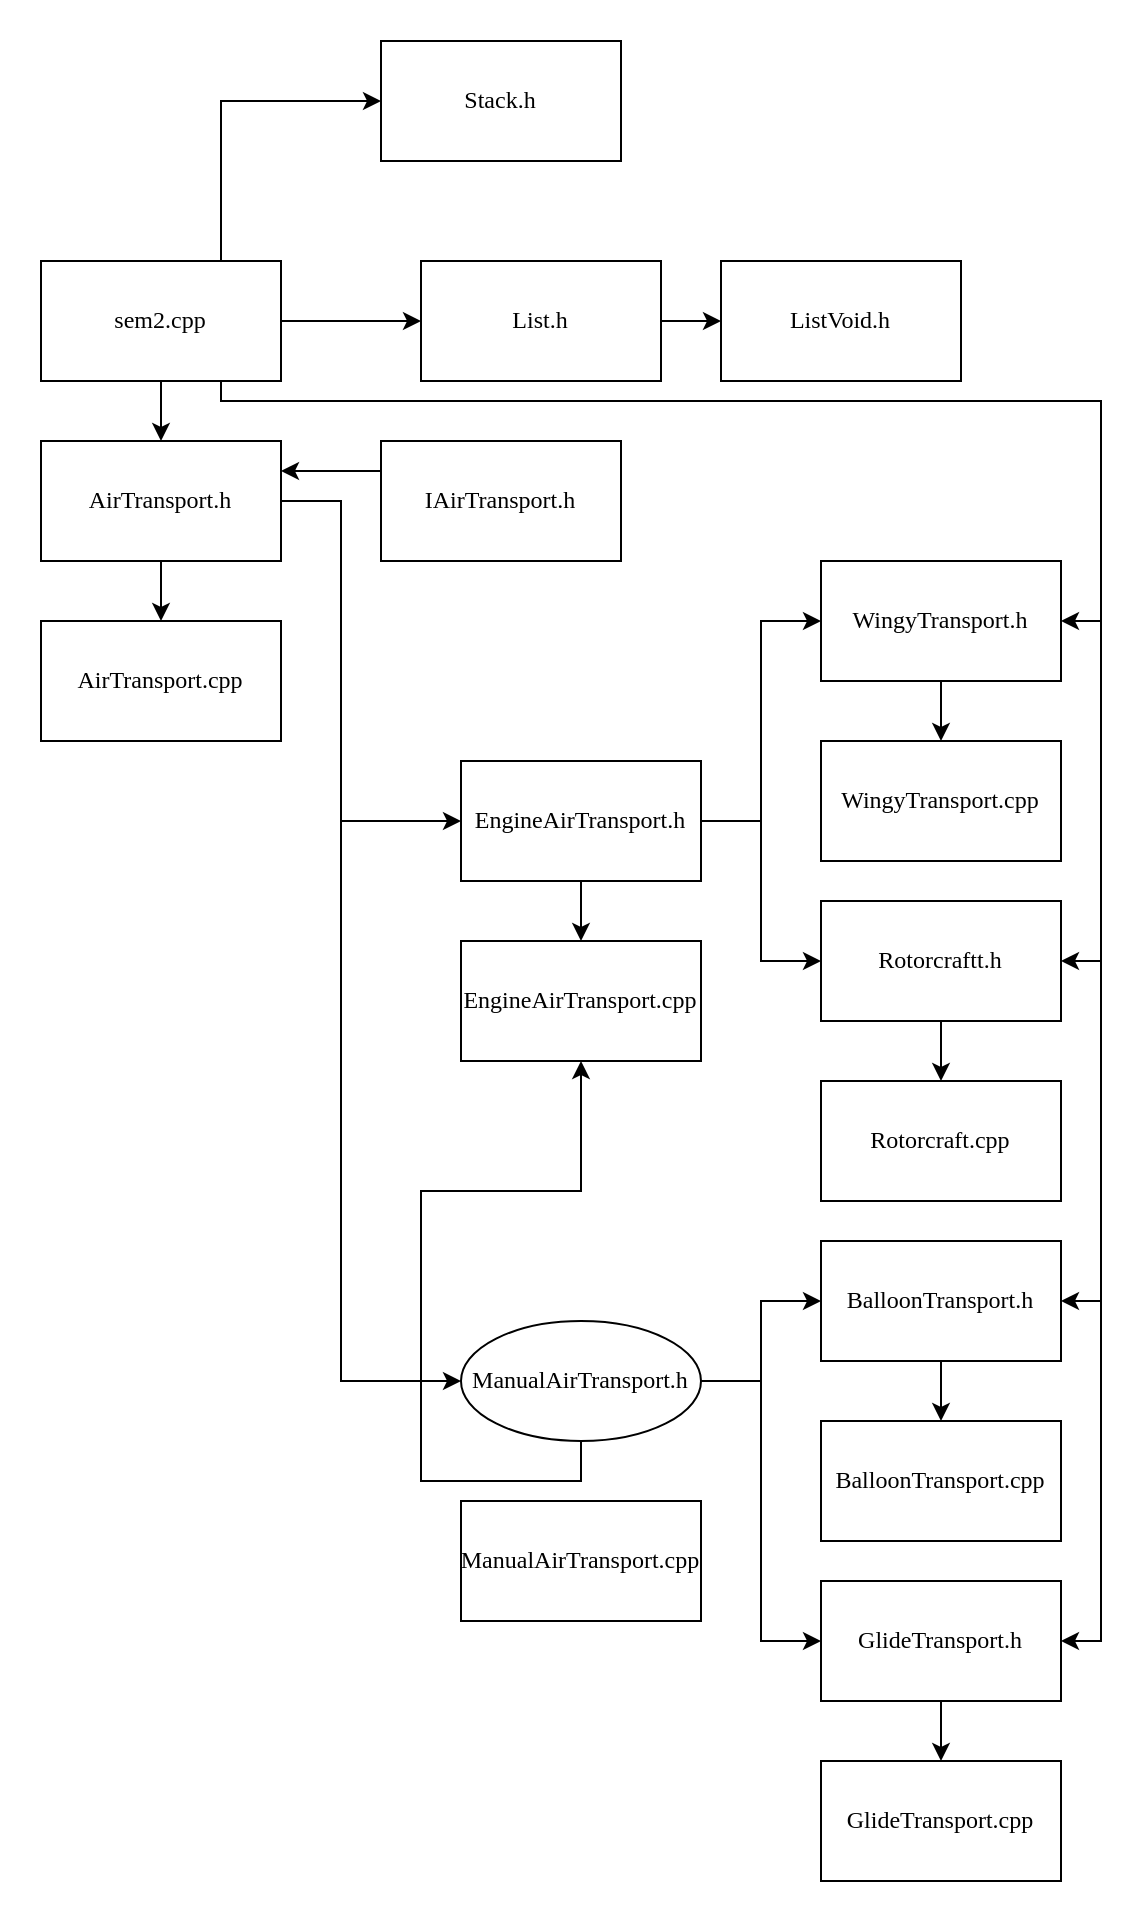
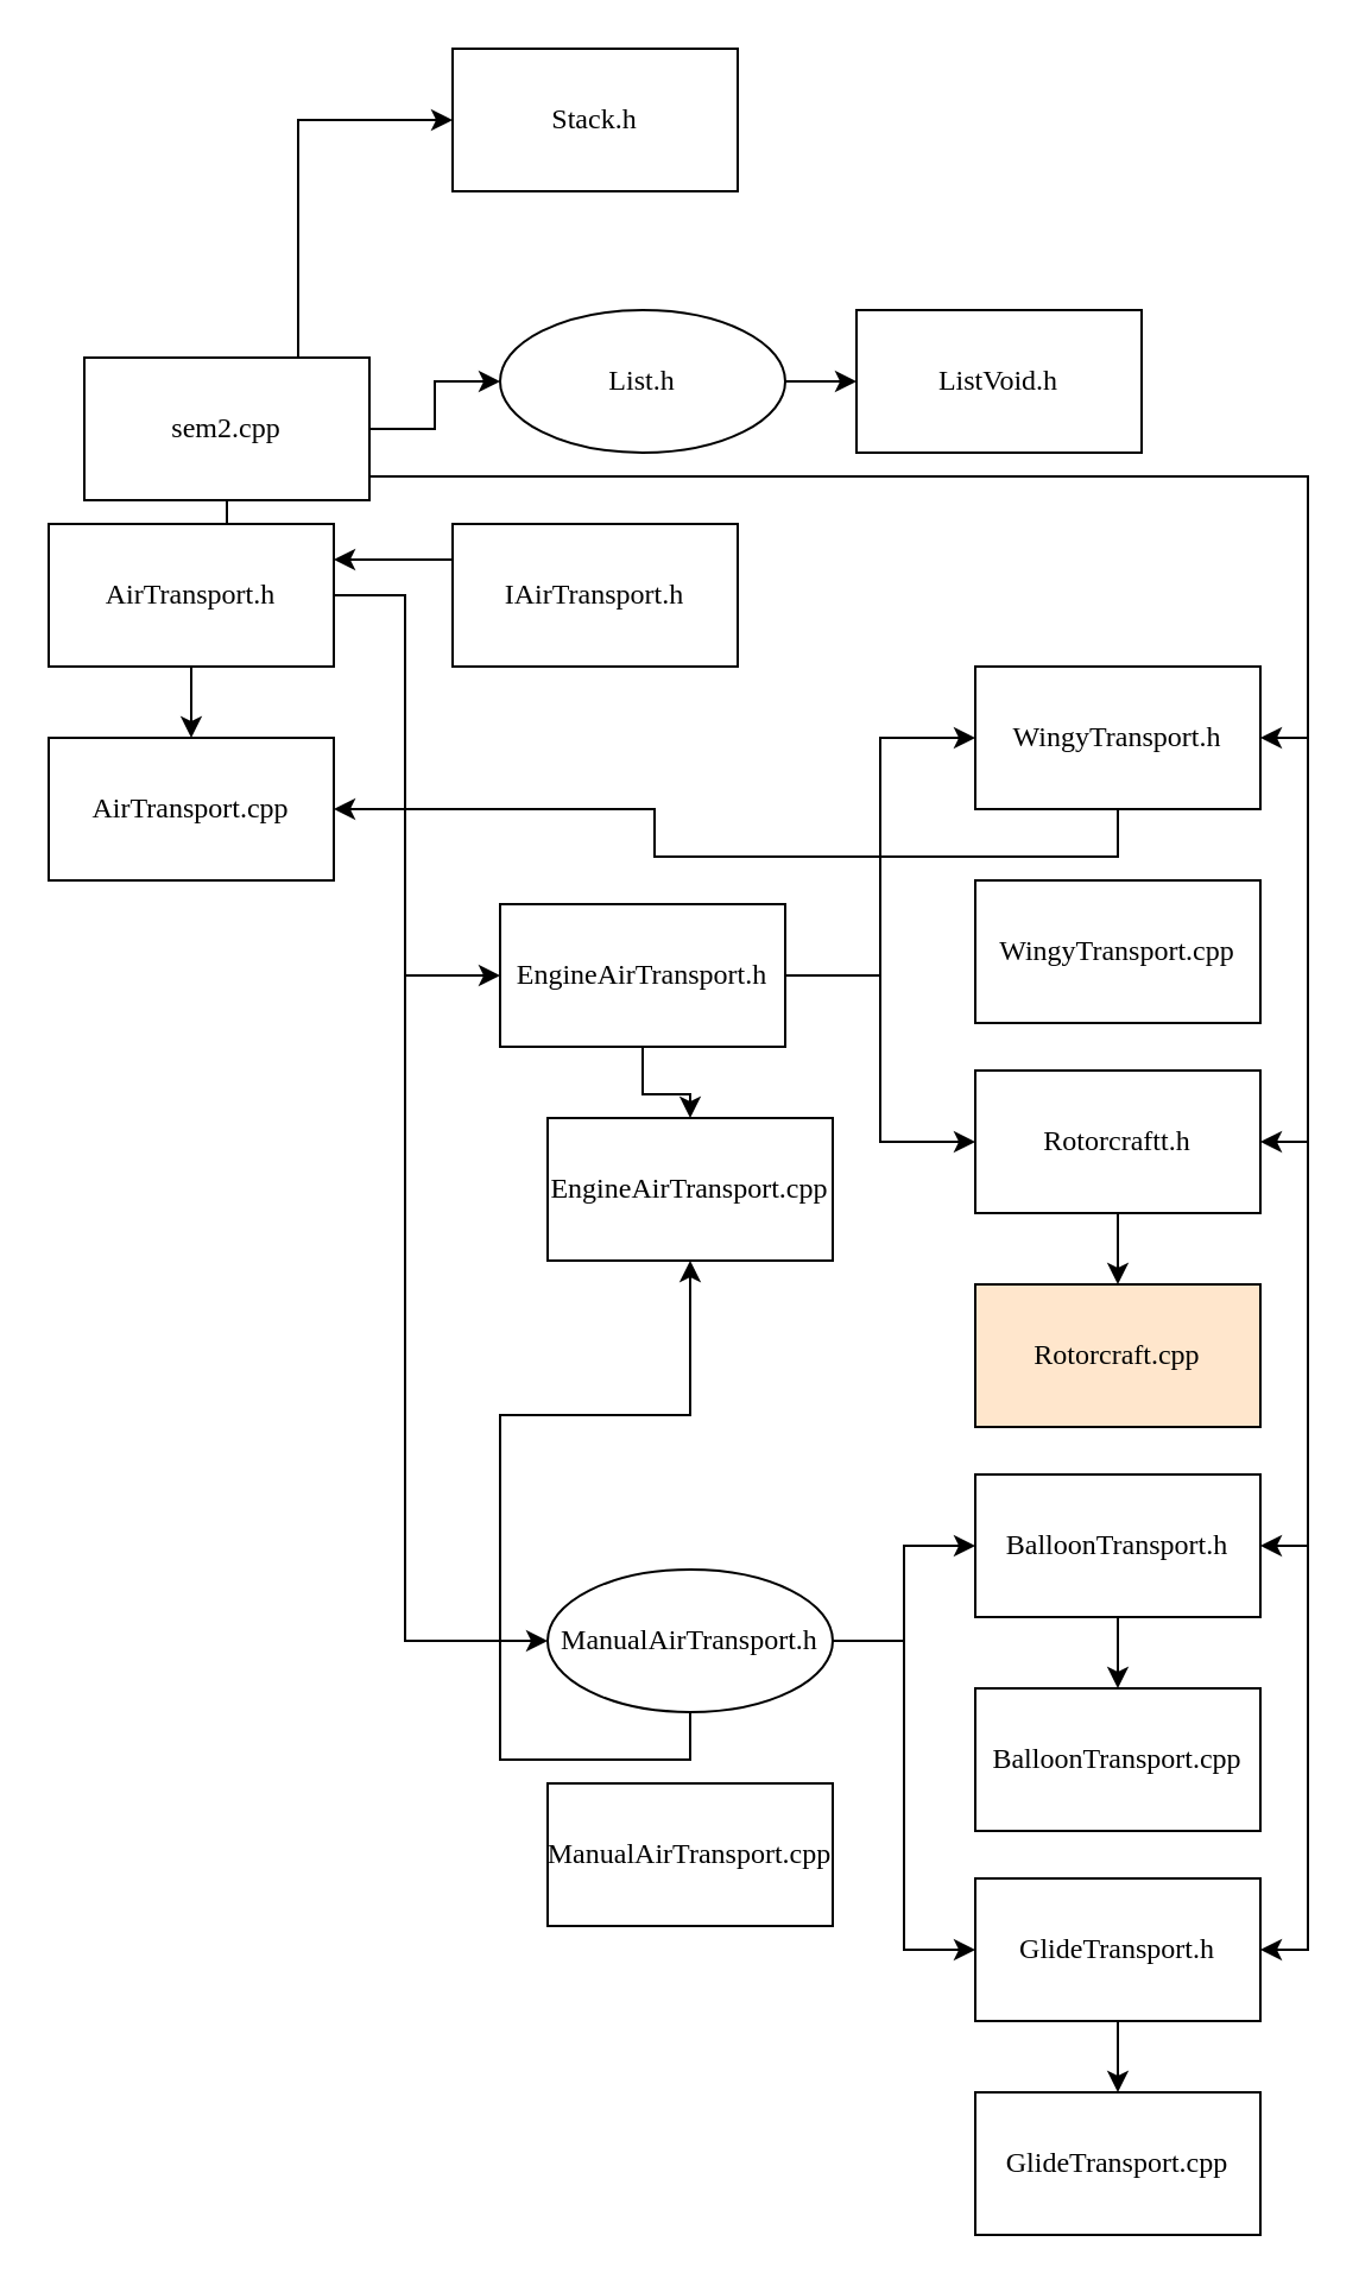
- <mxCell id="9" value="&lt;font style=&quot;font-size: 12px;&quot;&gt;sem2.cpp&lt;/font&gt;" style="rounded=0;whiteSpace=wrap;html=1;fontFamily=Times New Roman;fontSize=12;" parent="1" vertex="1"><mxGeometry x="20" y="130" width="120" height="60" as="geometry" /></mxCell>
+ <mxCell id="9" value="&lt;font style=&quot;font-size: 12px;&quot;&gt;sem2.cpp&lt;/font&gt;" style="rounded=0;whiteSpace=wrap;html=1;fontFamily=Times New Roman;fontSize=12;" parent="1" vertex="1"><mxGeometry x="35" y="150" width="120" height="60" as="geometry" /></mxCell>
- <mxCell id="40" value="&lt;font style=&quot;font-size: 12px;&quot;&gt;List.h&lt;/font&gt;" style="rounded=0;whiteSpace=wrap;html=1;fontFamily=Times New Roman;fontSize=12;" parent="1" vertex="1"><mxGeometry x="210" y="130" width="120" height="60" as="geometry" /></mxCell>
+ <mxCell id="40" value="&lt;font style=&quot;font-size: 12px;&quot;&gt;List.h&lt;/font&gt;" style="ellipse;whiteSpace=wrap;html=1;fontFamily=Times New Roman;fontSize=12;" parent="1" vertex="1"><mxGeometry x="210" y="130" width="120" height="60" as="geometry" /></mxCell>
- <mxCell id="27" style="edgeStyle=orthogonalEdgeStyle;rounded=0;orthogonalLoop=1;jettySize=auto;html=1;exitX=0.5;exitY=1;exitDx=0;exitDy=0;fontFamily=Times New Roman;fontSize=12;" parent="1" source="28" target="29" edge="1"><mxGeometry relative="1" as="geometry" /></mxCell>
+ <mxCell id="27" style="edgeStyle=orthogonalEdgeStyle;rounded=0;orthogonalLoop=1;jettySize=auto;html=1;exitX=0.5;exitY=1;exitDx=0;exitDy=0;fontFamily=Times New Roman;fontSize=12;" parent="1" source="28" target="14" edge="1"><mxGeometry relative="1" as="geometry" /></mxCell>
- <mxCell id="20" value="&lt;font style=&quot;font-size: 12px;&quot;&gt;EngineAirTransport.h&lt;/font&gt;" style="rounded=0;whiteSpace=wrap;html=1;fontFamily=Times New Roman;fontSize=12;" parent="1" vertex="1"><mxGeometry x="230" y="380" width="120" height="60" as="geometry" /></mxCell>
+ <mxCell id="20" value="&lt;font style=&quot;font-size: 12px;&quot;&gt;EngineAirTransport.h&lt;/font&gt;" style="rounded=0;whiteSpace=wrap;html=1;fontFamily=Times New Roman;fontSize=12;" parent="1" vertex="1"><mxGeometry x="210" y="380" width="120" height="60" as="geometry" /></mxCell>
- <mxCell id="32" value="Rotorcraft.cpp" style="rounded=0;whiteSpace=wrap;html=1;fontFamily=Times New Roman;fontSize=12;" parent="1" vertex="1"><mxGeometry x="410" y="540" width="120" height="60" as="geometry" /></mxCell>
+ <mxCell id="32" value="Rotorcraft.cpp" style="rounded=0;whiteSpace=wrap;html=1;fontFamily=Times New Roman;fontSize=12;fillColor=#ffe6cc;" parent="1" vertex="1"><mxGeometry x="410" y="540" width="120" height="60" as="geometry" /></mxCell>
